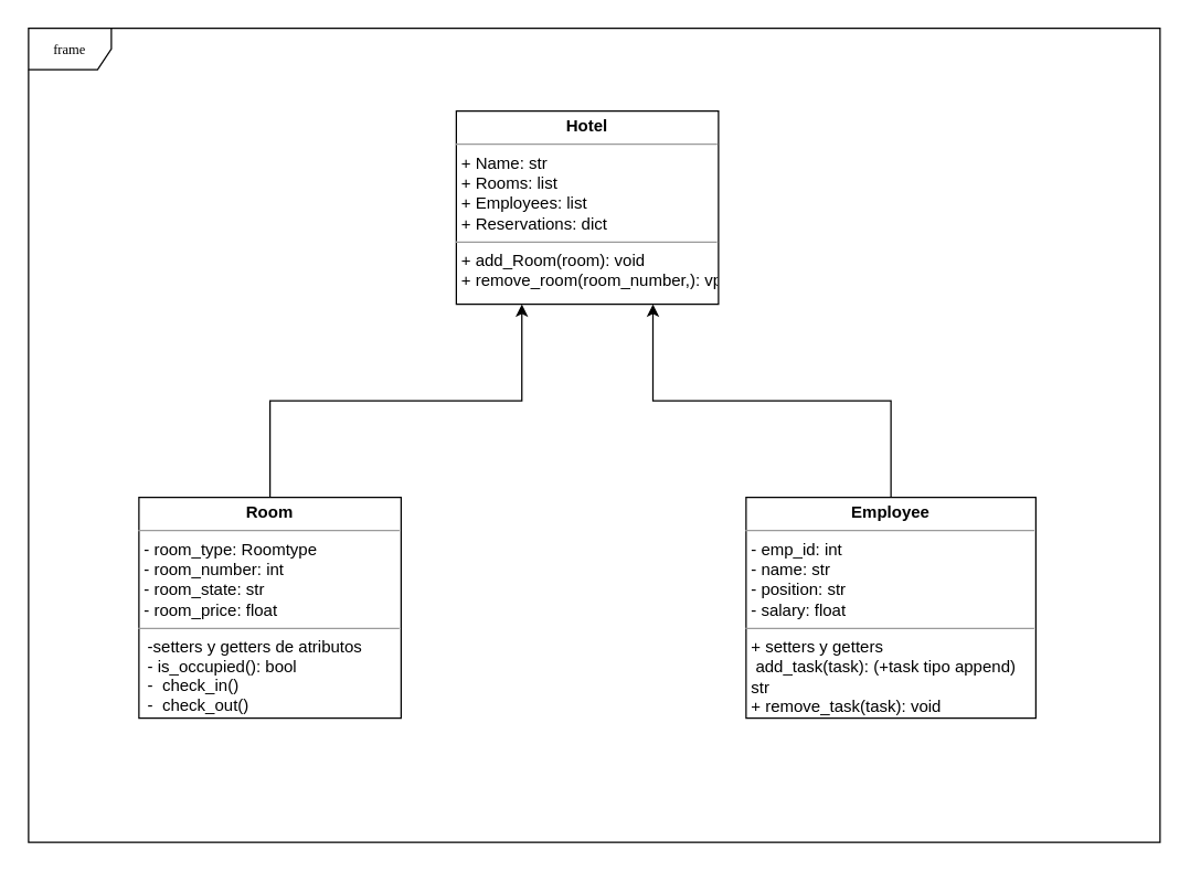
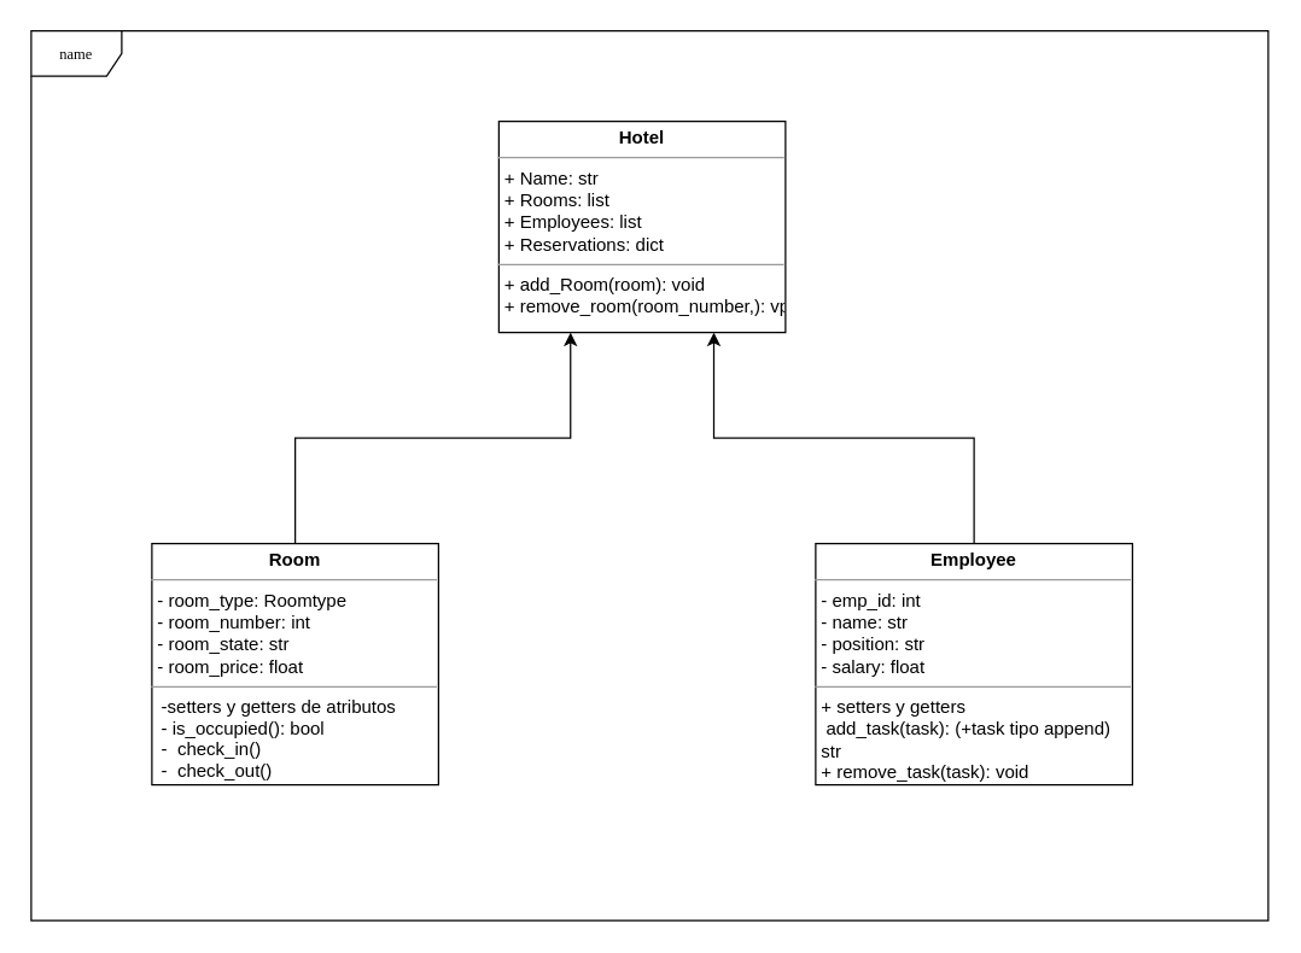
- <mxCell id="2" value="frame" style="shape=umlFrame;whiteSpace=wrap;html=1;rounded=0;shadow=0;comic=0;labelBackgroundColor=none;strokeWidth=1;fontFamily=Verdana;fontSize=10;align=center;" parent="1" vertex="1"><mxGeometry x="20" y="20" width="820" height="590" as="geometry" /></mxCell>
+ <mxCell id="2" value="name" style="shape=umlFrame;whiteSpace=wrap;html=1;rounded=0;shadow=0;comic=0;labelBackgroundColor=none;strokeWidth=1;fontFamily=Verdana;fontSize=10;align=center;" parent="1" vertex="1"><mxGeometry x="20" y="20" width="820" height="590" as="geometry" /></mxCell>
